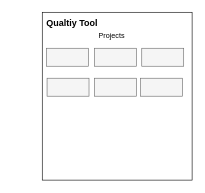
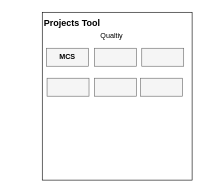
- <mxCell id="3" value="&lt;b&gt;&lt;font style=&quot;font-size: 15px;&quot;&gt;Qualtiy Tool&lt;/font&gt;&lt;/b&gt;" style="text;html=1;strokeColor=none;fillColor=none;align=center;verticalAlign=middle;whiteSpace=wrap;rounded=0;" parent="1" vertex="1"><mxGeometry x="20" y="22" width="200" height="30" as="geometry" /></mxCell>
+ <mxCell id="3" value="&lt;b&gt;&lt;font style=&quot;font-size: 15px;&quot;&gt;Projects Tool&lt;/font&gt;&lt;/b&gt;" style="text;html=1;strokeColor=none;fillColor=none;align=center;verticalAlign=middle;whiteSpace=wrap;rounded=0;" parent="1" vertex="1"><mxGeometry x="20" y="22" width="200" height="30" as="geometry" /></mxCell>
- <mxCell id="10" value="Projects" style="text;html=1;strokeColor=none;fillColor=none;align=center;verticalAlign=middle;whiteSpace=wrap;rounded=0;" parent="1" vertex="1"><mxGeometry x="156" y="45" width="60" height="30" as="geometry" /></mxCell>
+ <mxCell id="10" value="Qualtiy" style="text;html=1;strokeColor=none;fillColor=none;align=center;verticalAlign=middle;whiteSpace=wrap;rounded=0;" parent="1" vertex="1"><mxGeometry x="156" y="45" width="60" height="30" as="geometry" /></mxCell>
+ <mxCell id="11" value="&lt;b&gt;MCS&lt;/b&gt;" style="text;html=1;strokeColor=none;fillColor=none;align=center;verticalAlign=middle;whiteSpace=wrap;rounded=0;" parent="1" vertex="1"><mxGeometry x="82" y="80" width="60" height="30" as="geometry" /></mxCell>
